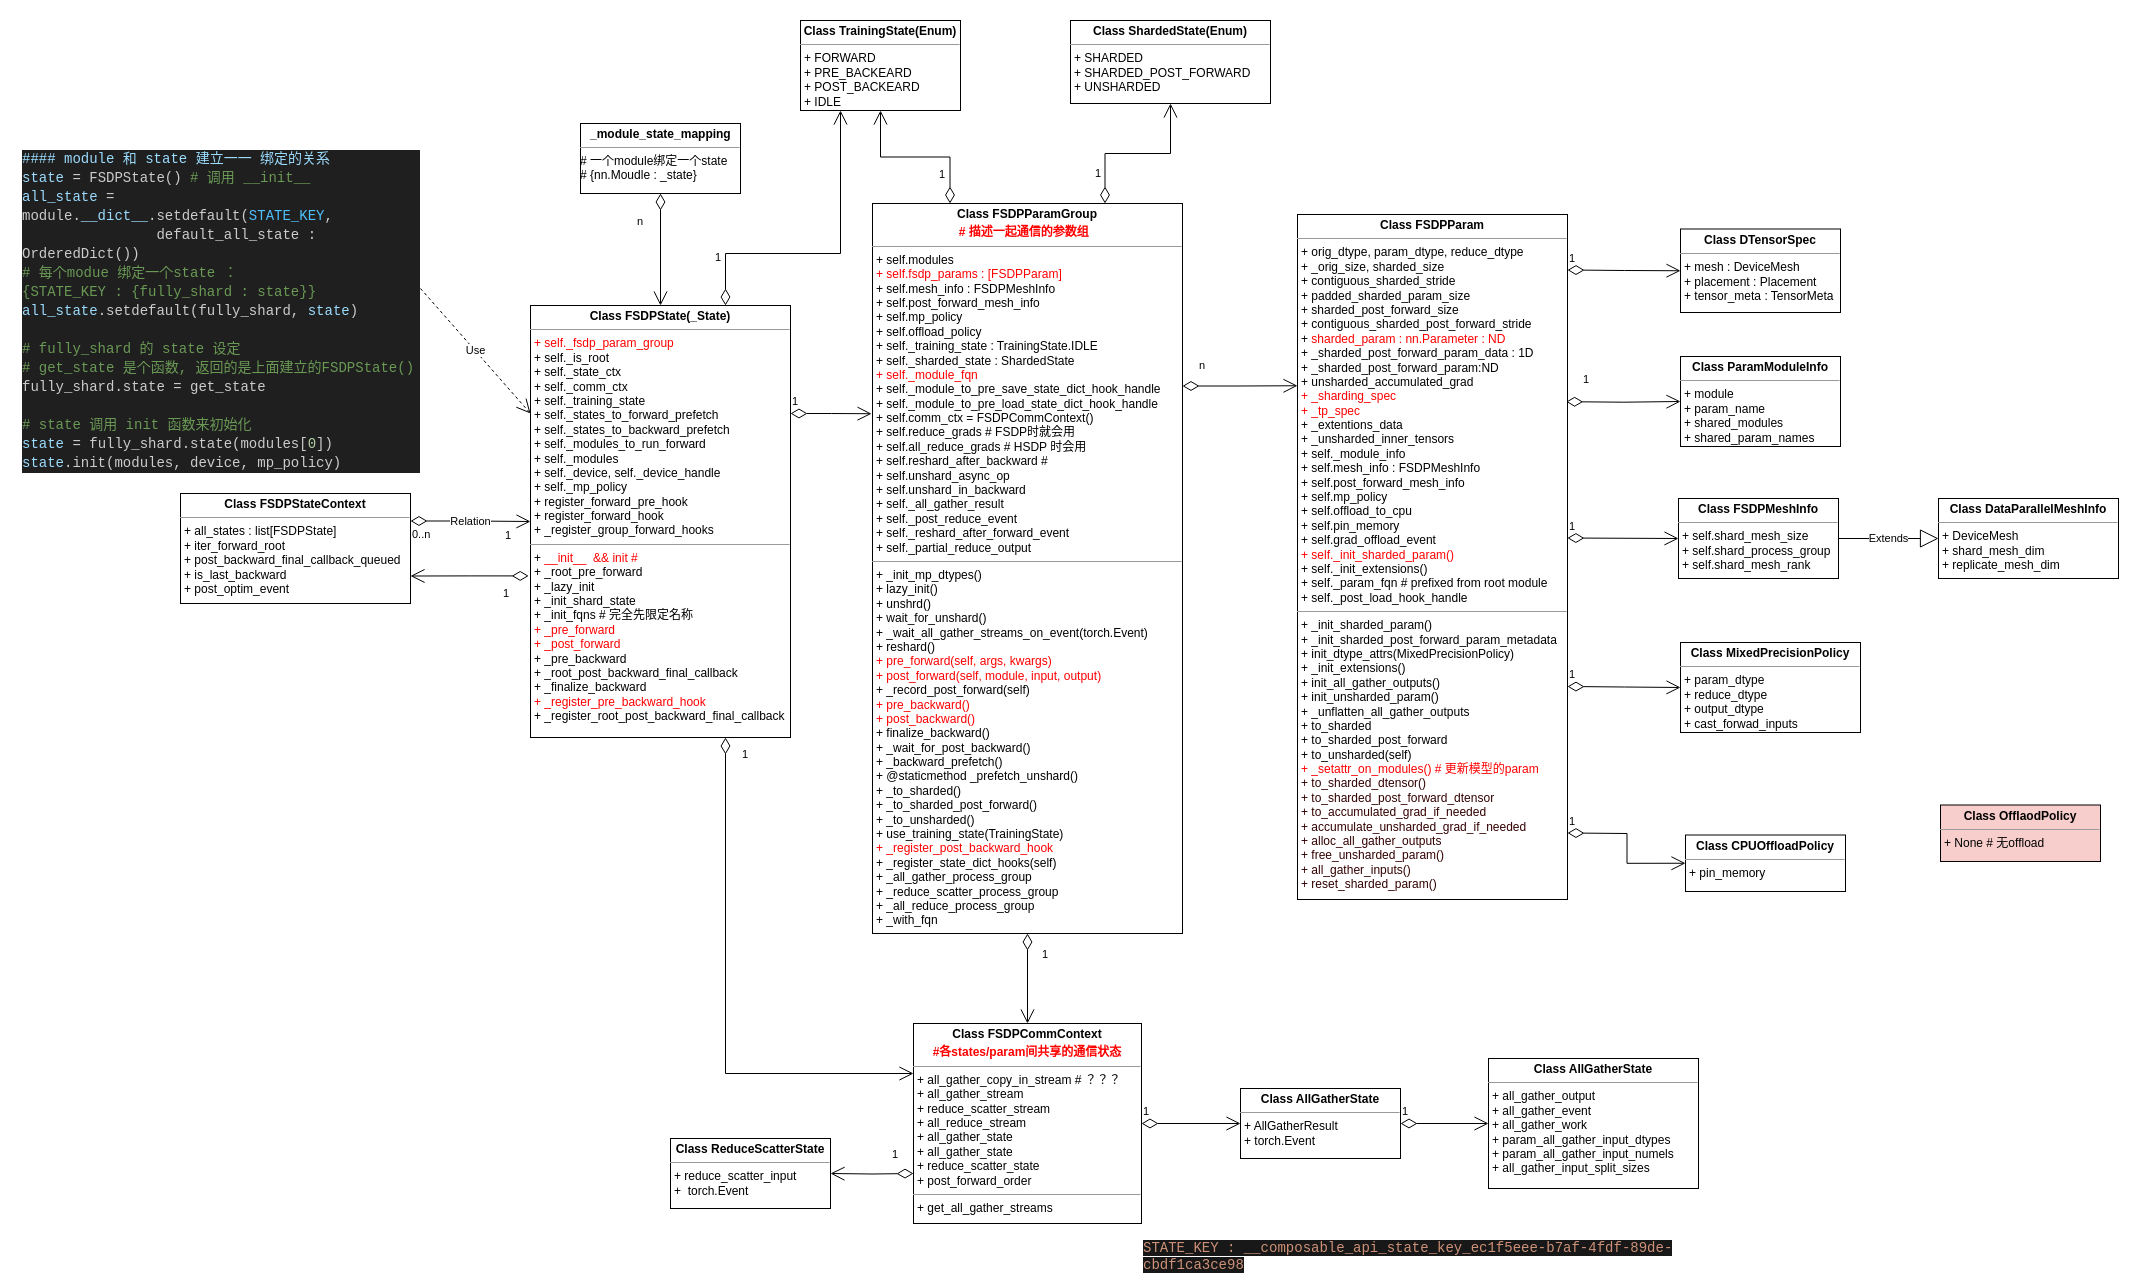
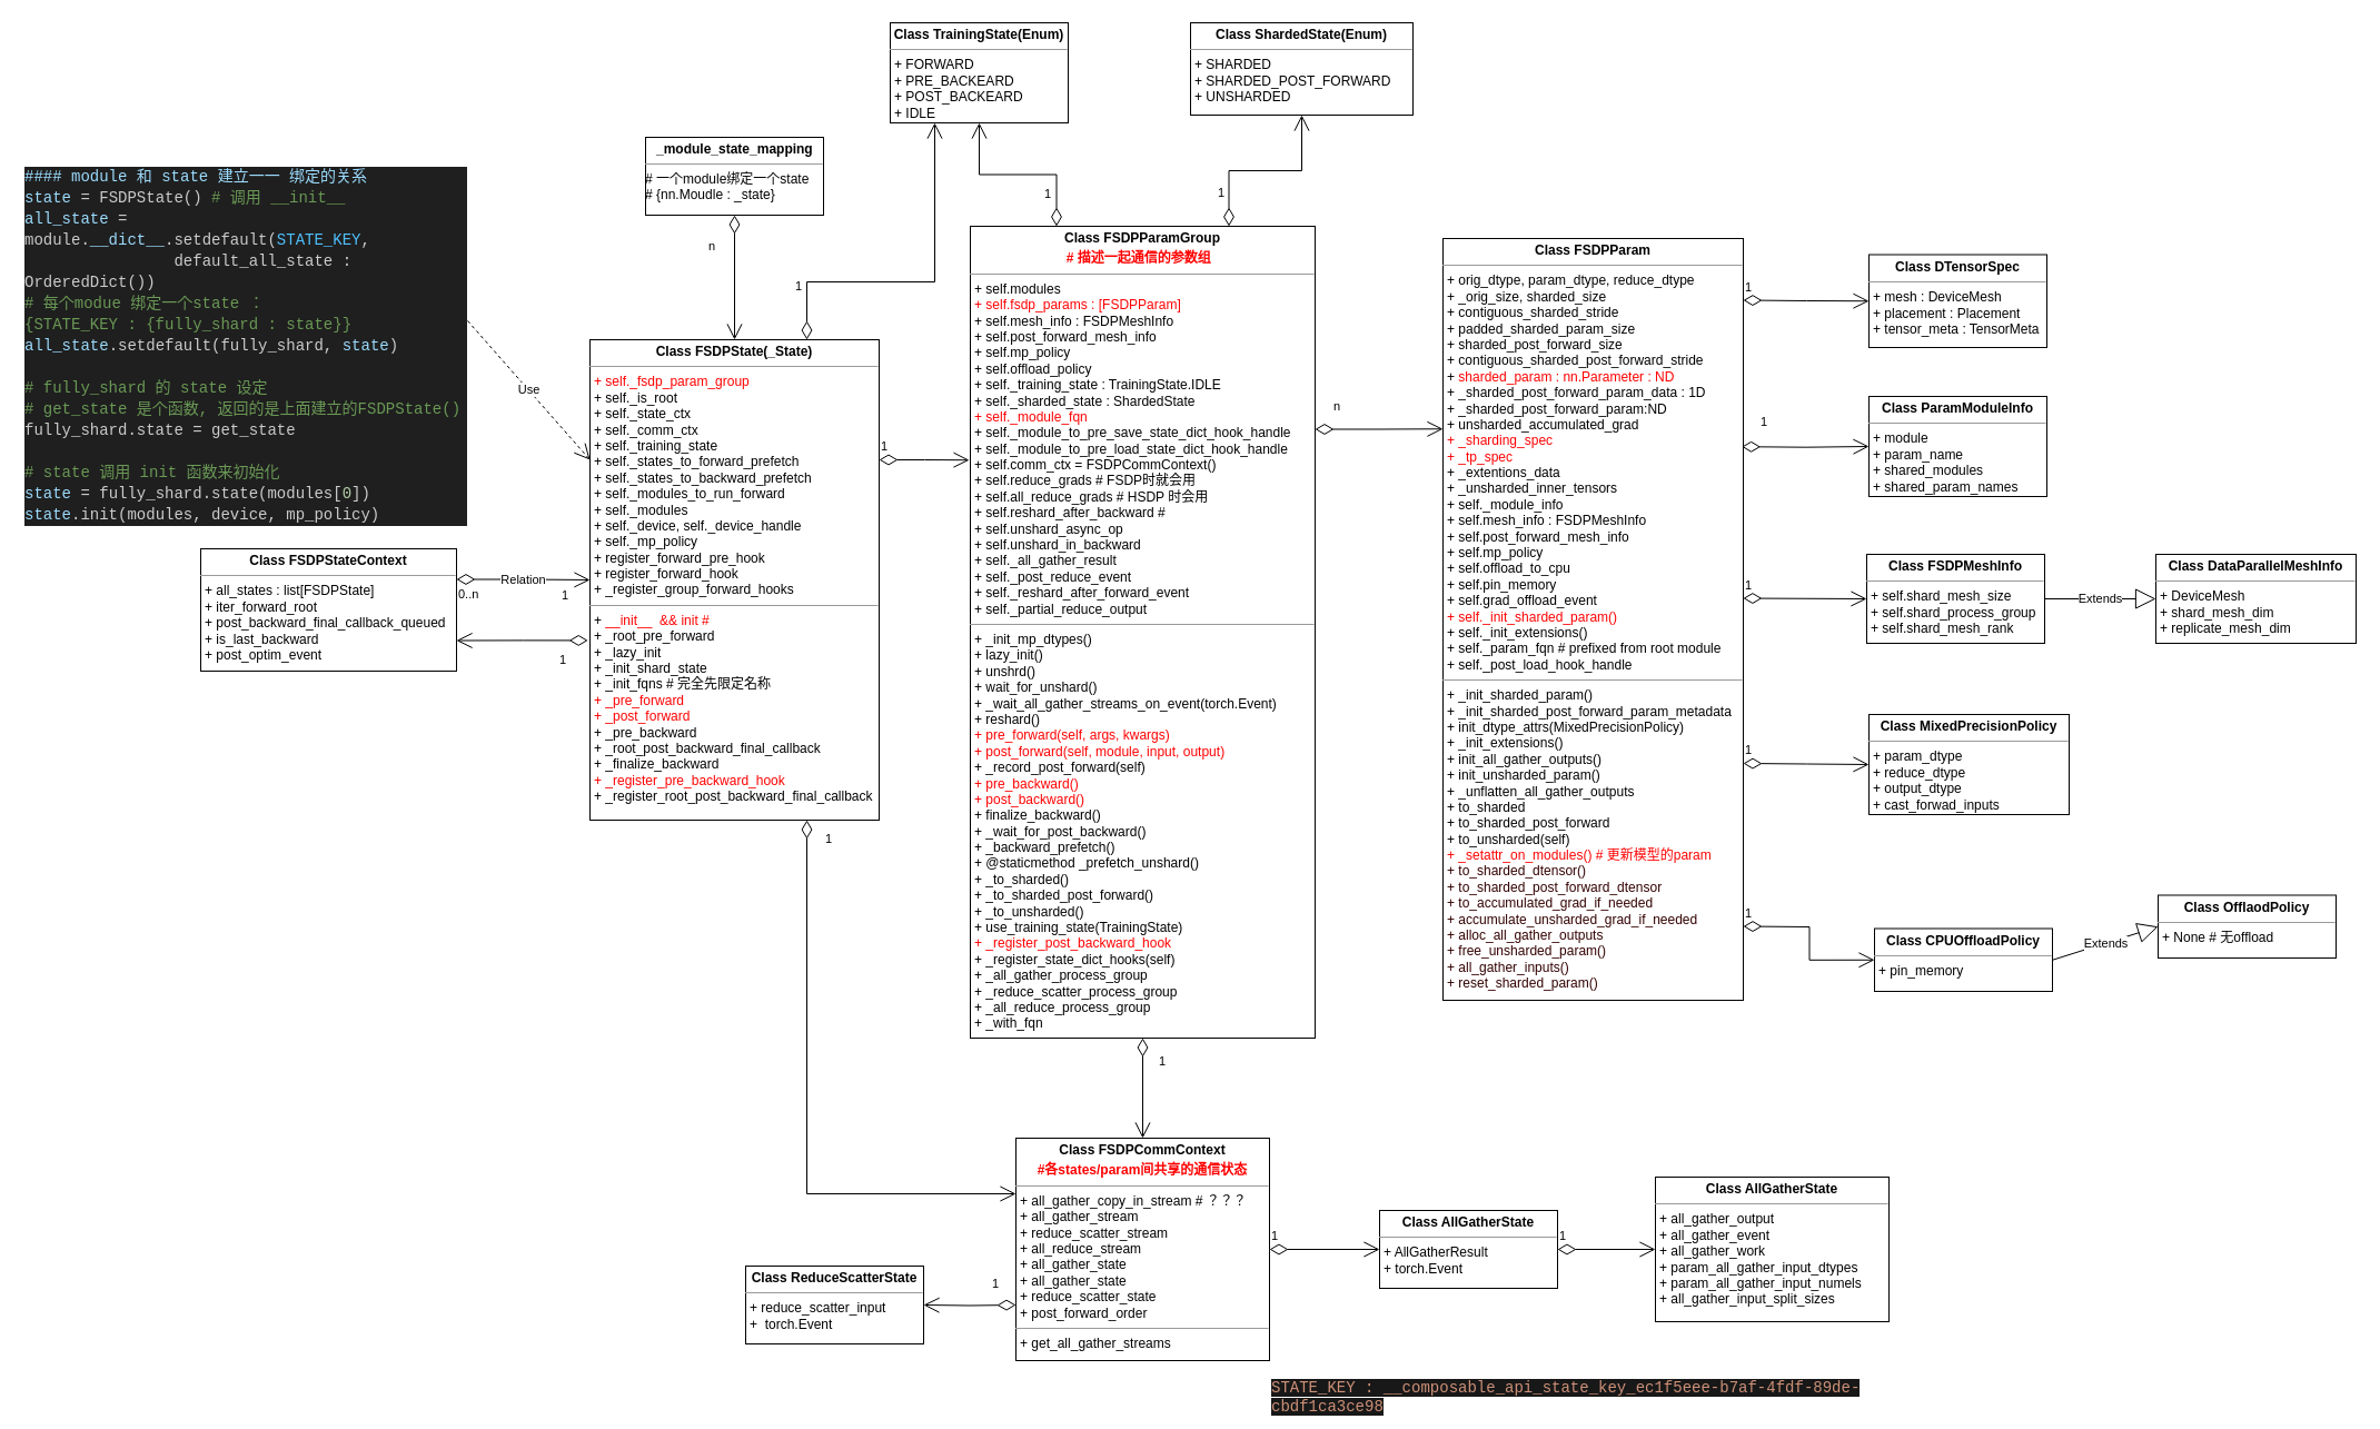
- <mxCell id="16" value="&lt;p style=&quot;margin:0px;margin-top:4px;text-align:center;&quot;&gt;&lt;b&gt;Class OfflaodPolicy&lt;/b&gt;&lt;/p&gt;&lt;hr size=&quot;1&quot;&gt;&lt;p style=&quot;margin:0px;margin-left:4px;&quot;&gt;+ None # 无offload&lt;/p&gt;" style="verticalAlign=top;align=left;overflow=fill;html=1;whiteSpace=wrap;fillColor=#f8cecc;" vertex="1" parent="1"><mxGeometry x="1940" y="804.5" width="160" height="56.5" as="geometry" /></mxCell>
+ <mxCell id="16" value="&lt;p style=&quot;margin:0px;margin-top:4px;text-align:center;&quot;&gt;&lt;b&gt;Class OfflaodPolicy&lt;/b&gt;&lt;/p&gt;&lt;hr size=&quot;1&quot;&gt;&lt;p style=&quot;margin:0px;margin-left:4px;&quot;&gt;+ None # 无offload&lt;/p&gt;" style="verticalAlign=top;align=left;overflow=fill;html=1;whiteSpace=wrap;" vertex="1" parent="1"><mxGeometry x="1940" y="804.5" width="160" height="56.5" as="geometry" /></mxCell>
+ <mxCell id="17" value="Extends" style="endArrow=block;endSize=16;endFill=0;html=1;rounded=0;exitX=1;exitY=0.5;exitDx=0;exitDy=0;entryX=0;entryY=0.5;entryDx=0;entryDy=0;" edge="1" parent="1" source="15" target="16"><mxGeometry width="160" relative="1" as="geometry"><mxPoint x="1850" y="731" as="sourcePoint" /><mxPoint x="1950" y="731" as="targetPoint" /></mxGeometry></mxCell>
